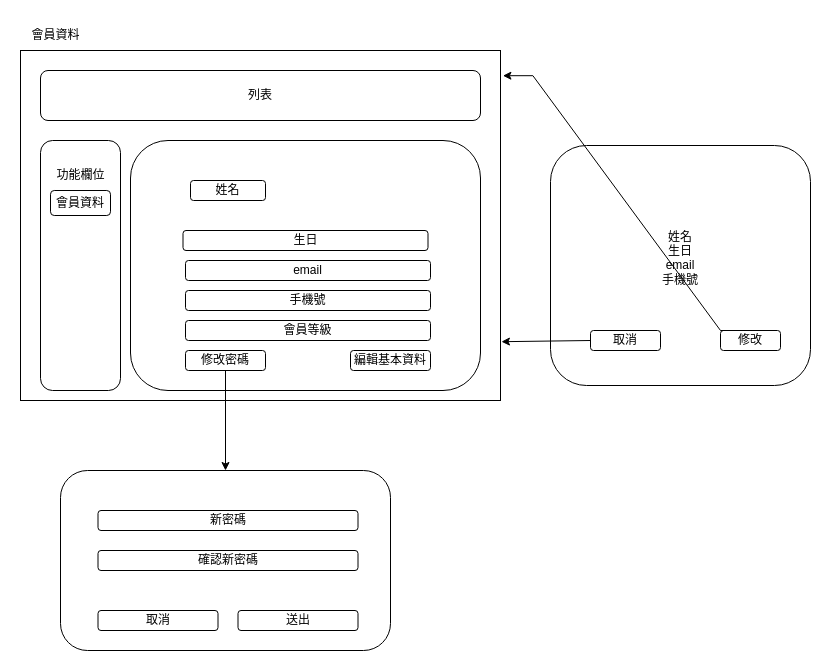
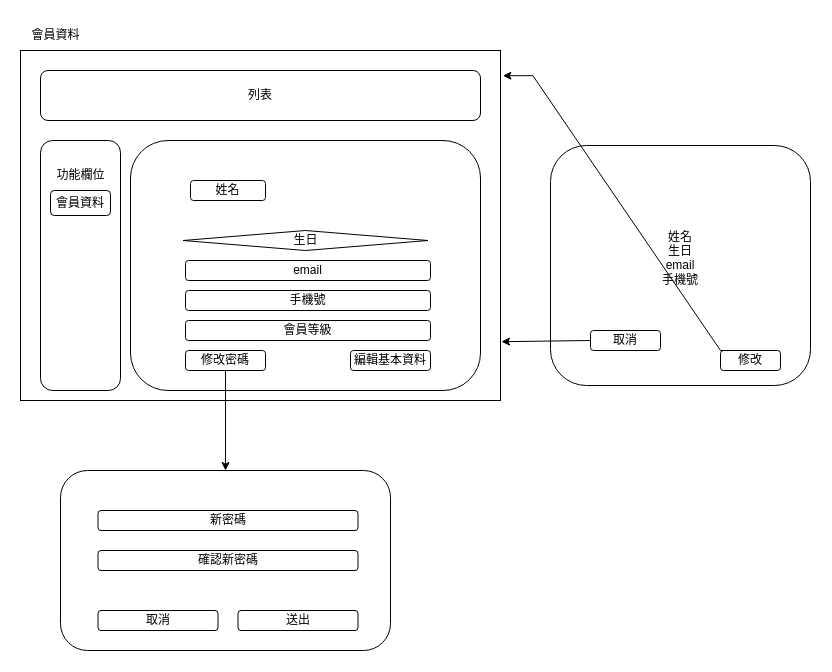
- <mxCell id="9" value="生日" style="rounded=1;whiteSpace=wrap;html=1;" vertex="1" parent="1"><mxGeometry x="182.5" y="230" width="245" height="20" as="geometry" /></mxCell>
+ <mxCell id="9" value="生日" style="rhombus;whiteSpace=wrap;html=1;" vertex="1" parent="1"><mxGeometry x="182.5" y="230" width="245" height="20" as="geometry" /></mxCell>
- <mxCell id="17" value="修改" style="rounded=1;whiteSpace=wrap;html=1;" vertex="1" parent="1"><mxGeometry x="720" y="330" width="60" height="20" as="geometry" /></mxCell>
+ <mxCell id="17" value="修改" style="rounded=1;whiteSpace=wrap;html=1;" vertex="1" parent="1"><mxGeometry x="720" y="350" width="60" height="20" as="geometry" /></mxCell>
